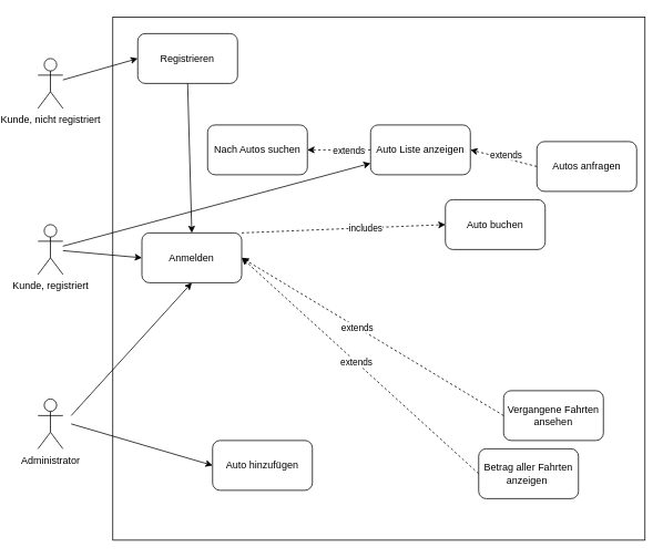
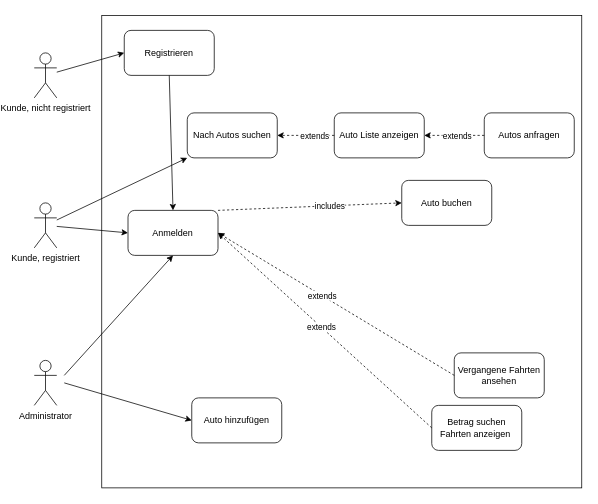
- <mxCell id="11" value="Autos anfragen" style="rounded=1;whiteSpace=wrap;html=1;" vertex="1" parent="1"><mxGeometry x="620" y="170" width="120" height="60" as="geometry" /></mxCell>
+ <mxCell id="11" value="Autos anfragen" style="rounded=1;whiteSpace=wrap;html=1;" vertex="1" parent="1"><mxGeometry x="620" y="150" width="120" height="60" as="geometry" /></mxCell>
- <mxCell id="28" value="" style="endArrow=classic;html=1;rounded=0;" edge="1" parent="1" source="4" target="10"><mxGeometry width="50" height="50" relative="1" as="geometry"><mxPoint x="320" y="350" as="sourcePoint" /><mxPoint x="370" y="300" as="targetPoint" /></mxGeometry></mxCell>
+ <mxCell id="28" value="" style="endArrow=classic;html=1;rounded=0;entryX=0;entryY=1;entryDx=0;entryDy=0;" edge="1" parent="1" source="4" target="8"><mxGeometry width="50" height="50" relative="1" as="geometry"><mxPoint x="320" y="350" as="sourcePoint" /><mxPoint x="370" y="300" as="targetPoint" /></mxGeometry></mxCell>
- <mxCell id="14" value="Betrag aller Fahrten anzeigen&amp;nbsp;" style="rounded=1;whiteSpace=wrap;html=1;" vertex="1" parent="1"><mxGeometry x="550" y="540" width="120" height="60" as="geometry" /></mxCell>
+ <mxCell id="14" value="Betrag suchen Fahrten anzeigen&amp;nbsp;" style="rounded=1;whiteSpace=wrap;html=1;" vertex="1" parent="1"><mxGeometry x="550" y="540" width="120" height="60" as="geometry" /></mxCell>
